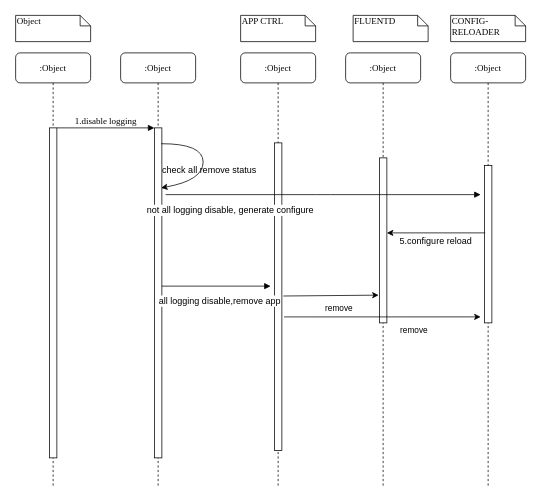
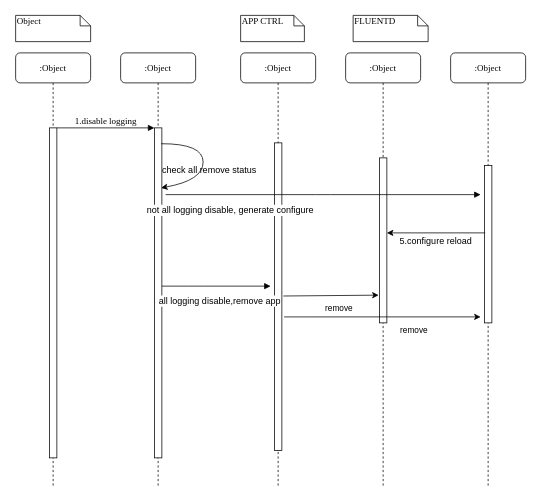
- <mxCell id="14" value="APP CTRL" style="shape=note;whiteSpace=wrap;html=1;size=14;verticalAlign=top;align=left;spacingTop=-6;rounded=0;shadow=0;comic=0;labelBackgroundColor=none;strokeWidth=1;fontFamily=Verdana;fontSize=12" vertex="1" parent="1"><mxGeometry x="320" y="20" width="100" height="35" as="geometry" /></mxCell>
+ <mxCell id="14" value="APP CTRL" style="shape=note;whiteSpace=wrap;html=1;size=14;verticalAlign=top;align=left;spacingTop=-6;rounded=0;shadow=0;comic=0;labelBackgroundColor=none;strokeWidth=1;fontFamily=Verdana;fontSize=12" vertex="1" parent="1"><mxGeometry x="320" y="20" width="85" height="35" as="geometry" /></mxCell>
- <mxCell id="16" value="CONFIG-RELOADER" style="shape=note;whiteSpace=wrap;html=1;size=14;verticalAlign=top;align=left;spacingTop=-6;rounded=0;shadow=0;comic=0;labelBackgroundColor=none;strokeWidth=1;fontFamily=Verdana;fontSize=12" vertex="1" parent="1"><mxGeometry x="600" y="20" width="100" height="35" as="geometry" /></mxCell>
